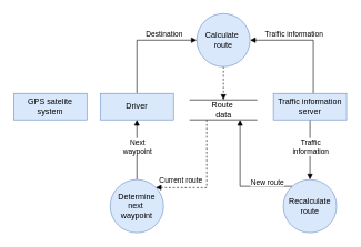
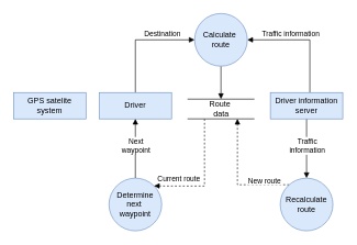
- <mxCell id="17" style="edgeStyle=orthogonalEdgeStyle;rounded=0;orthogonalLoop=1;jettySize=auto;html=1;endArrow=block;endFill=1;dashed=1;" edge="1" parent="1" source="18" target="21"><mxGeometry relative="1" as="geometry" /></mxCell>
+ <mxCell id="17" style="edgeStyle=orthogonalEdgeStyle;rounded=0;orthogonalLoop=1;jettySize=auto;html=1;endArrow=block;endFill=1;" edge="1" parent="1" source="18" target="21"><mxGeometry relative="1" as="geometry" /></mxCell>
- <mxCell id="10" value="Traffic information&lt;br&gt;server" style="rounded=0;whiteSpace=wrap;html=1;strokeColor=#6c8ebf;fillColor=#dae8fc;" vertex="1" parent="1"><mxGeometry x="410" y="140" width="110" height="40" as="geometry" /></mxCell>
+ <mxCell id="10" value="Driver information&lt;br&gt;server" style="rounded=0;whiteSpace=wrap;html=1;strokeColor=#6c8ebf;fillColor=#dae8fc;" vertex="1" parent="1"><mxGeometry x="410" y="140" width="110" height="40" as="geometry" /></mxCell>
- <mxCell id="14" style="edgeStyle=orthogonalEdgeStyle;rounded=0;orthogonalLoop=1;jettySize=auto;html=1;entryX=0.75;entryY=1;entryDx=0;entryDy=0;endArrow=block;endFill=1;" edge="1" parent="1" source="16" target="21"><mxGeometry relative="1" as="geometry"><Array as="points"><mxPoint x="360" y="280" /></Array></mxGeometry></mxCell>
+ <mxCell id="14" style="edgeStyle=orthogonalEdgeStyle;rounded=0;orthogonalLoop=1;jettySize=auto;html=1;entryX=0.75;entryY=1;entryDx=0;entryDy=0;endArrow=block;endFill=1;dashed=1;" edge="1" parent="1" source="16" target="21"><mxGeometry relative="1" as="geometry"><Array as="points"><mxPoint x="360" y="280" /></Array></mxGeometry></mxCell>
